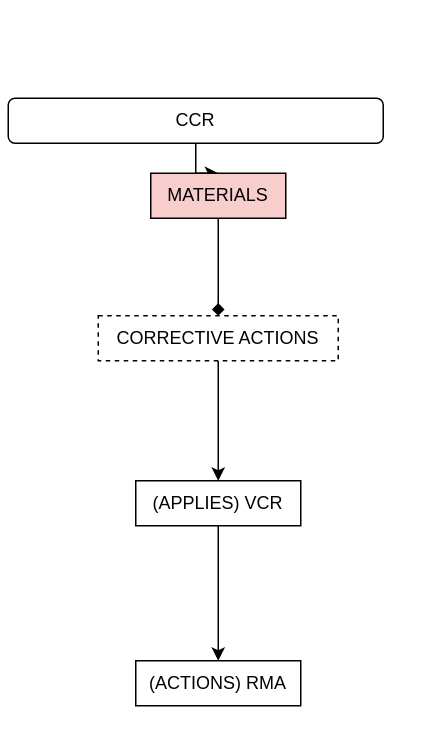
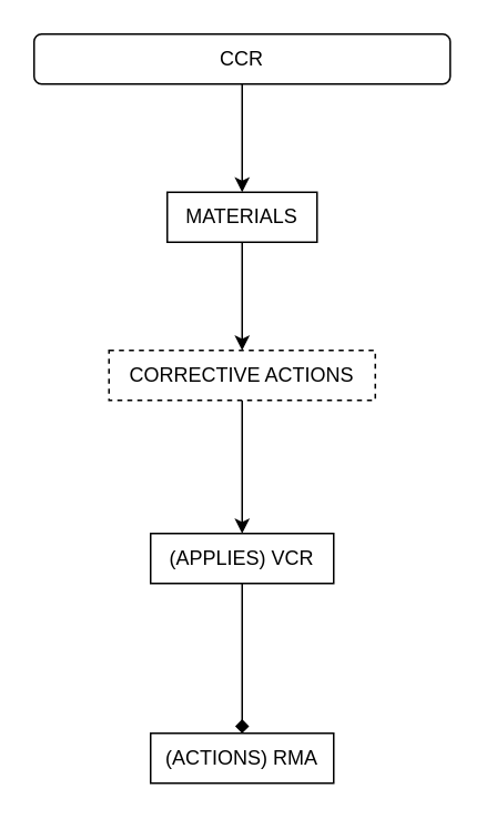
- <mxCell id="3" value="CCR" style="rounded=1;whiteSpace=wrap;html=1;" vertex="1" parent="1"><mxGeometry x="5" y="65" width="250" height="30" as="geometry" /></mxCell>
+ <mxCell id="3" value="CCR" style="rounded=1;whiteSpace=wrap;html=1;" vertex="1" parent="1"><mxGeometry x="20" y="20" width="250" height="30" as="geometry" /></mxCell>
- <mxCell id="5" value="MATERIALS" style="whiteSpace=wrap;html=1;fillColor=#f8cecc;" vertex="1" parent="1"><mxGeometry x="100" y="115" width="90" height="30" as="geometry" /></mxCell>
+ <mxCell id="5" value="MATERIALS" style="whiteSpace=wrap;html=1;" vertex="1" parent="1"><mxGeometry x="100" y="115" width="90" height="30" as="geometry" /></mxCell>
- <mxCell id="4" value="" style="edgeStyle=orthogonalEdgeStyle;rounded=0;orthogonalLoop=1;jettySize=auto;html=1;endArrow=diamond;" edge="1" parent="1" source="5" target="9"><mxGeometry relative="1" as="geometry" /></mxCell>
+ <mxCell id="4" value="" style="edgeStyle=orthogonalEdgeStyle;rounded=0;orthogonalLoop=1;jettySize=auto;html=1;" edge="1" parent="1" source="5" target="9"><mxGeometry relative="1" as="geometry" /></mxCell>
- <mxCell id="6" value="" style="edgeStyle=orthogonalEdgeStyle;rounded=0;orthogonalLoop=1;jettySize=auto;html=1;" edge="1" parent="1" source="7" target="10"><mxGeometry relative="1" as="geometry" /></mxCell>
+ <mxCell id="6" value="" style="edgeStyle=orthogonalEdgeStyle;rounded=0;orthogonalLoop=1;jettySize=auto;html=1;endArrow=diamond;" edge="1" parent="1" source="7" target="10"><mxGeometry relative="1" as="geometry" /></mxCell>
